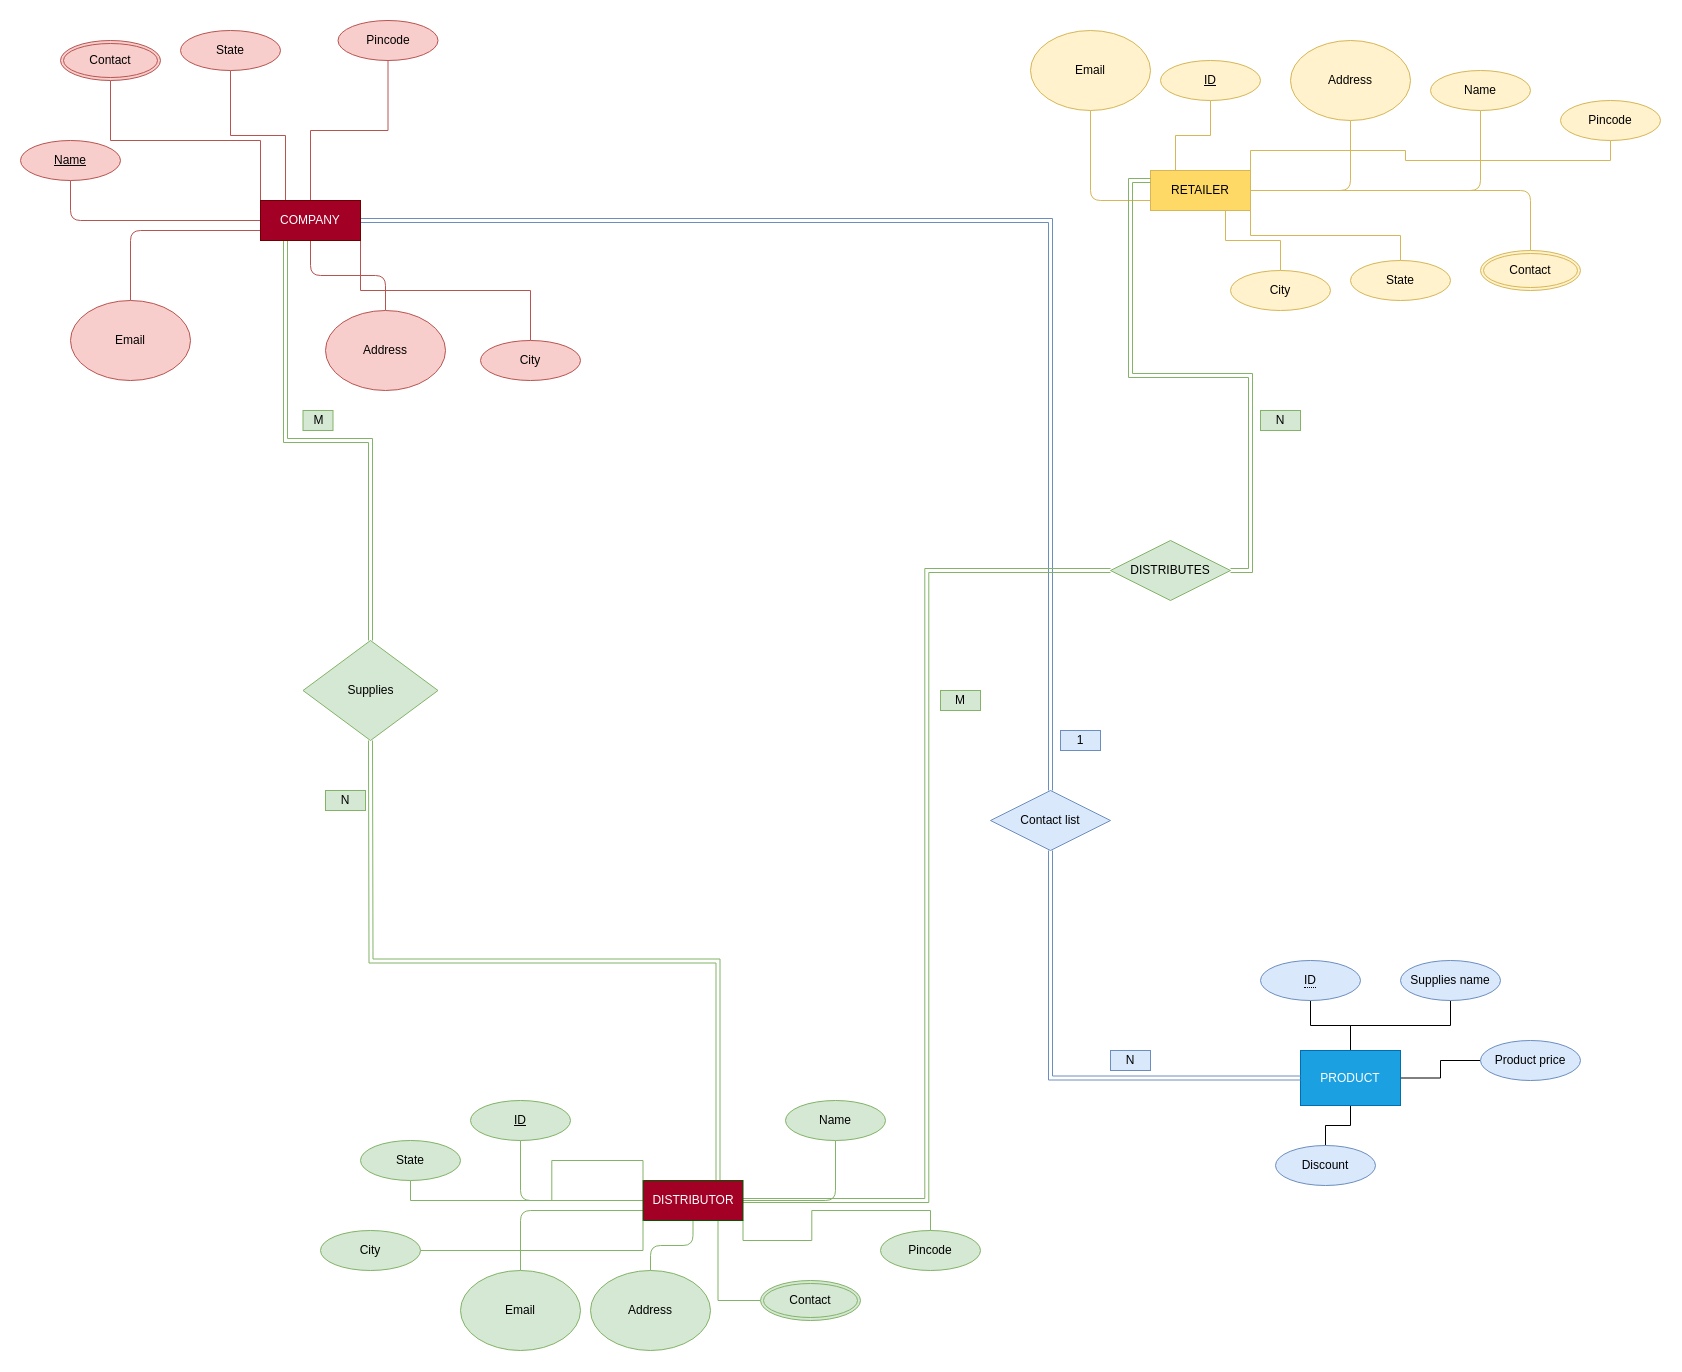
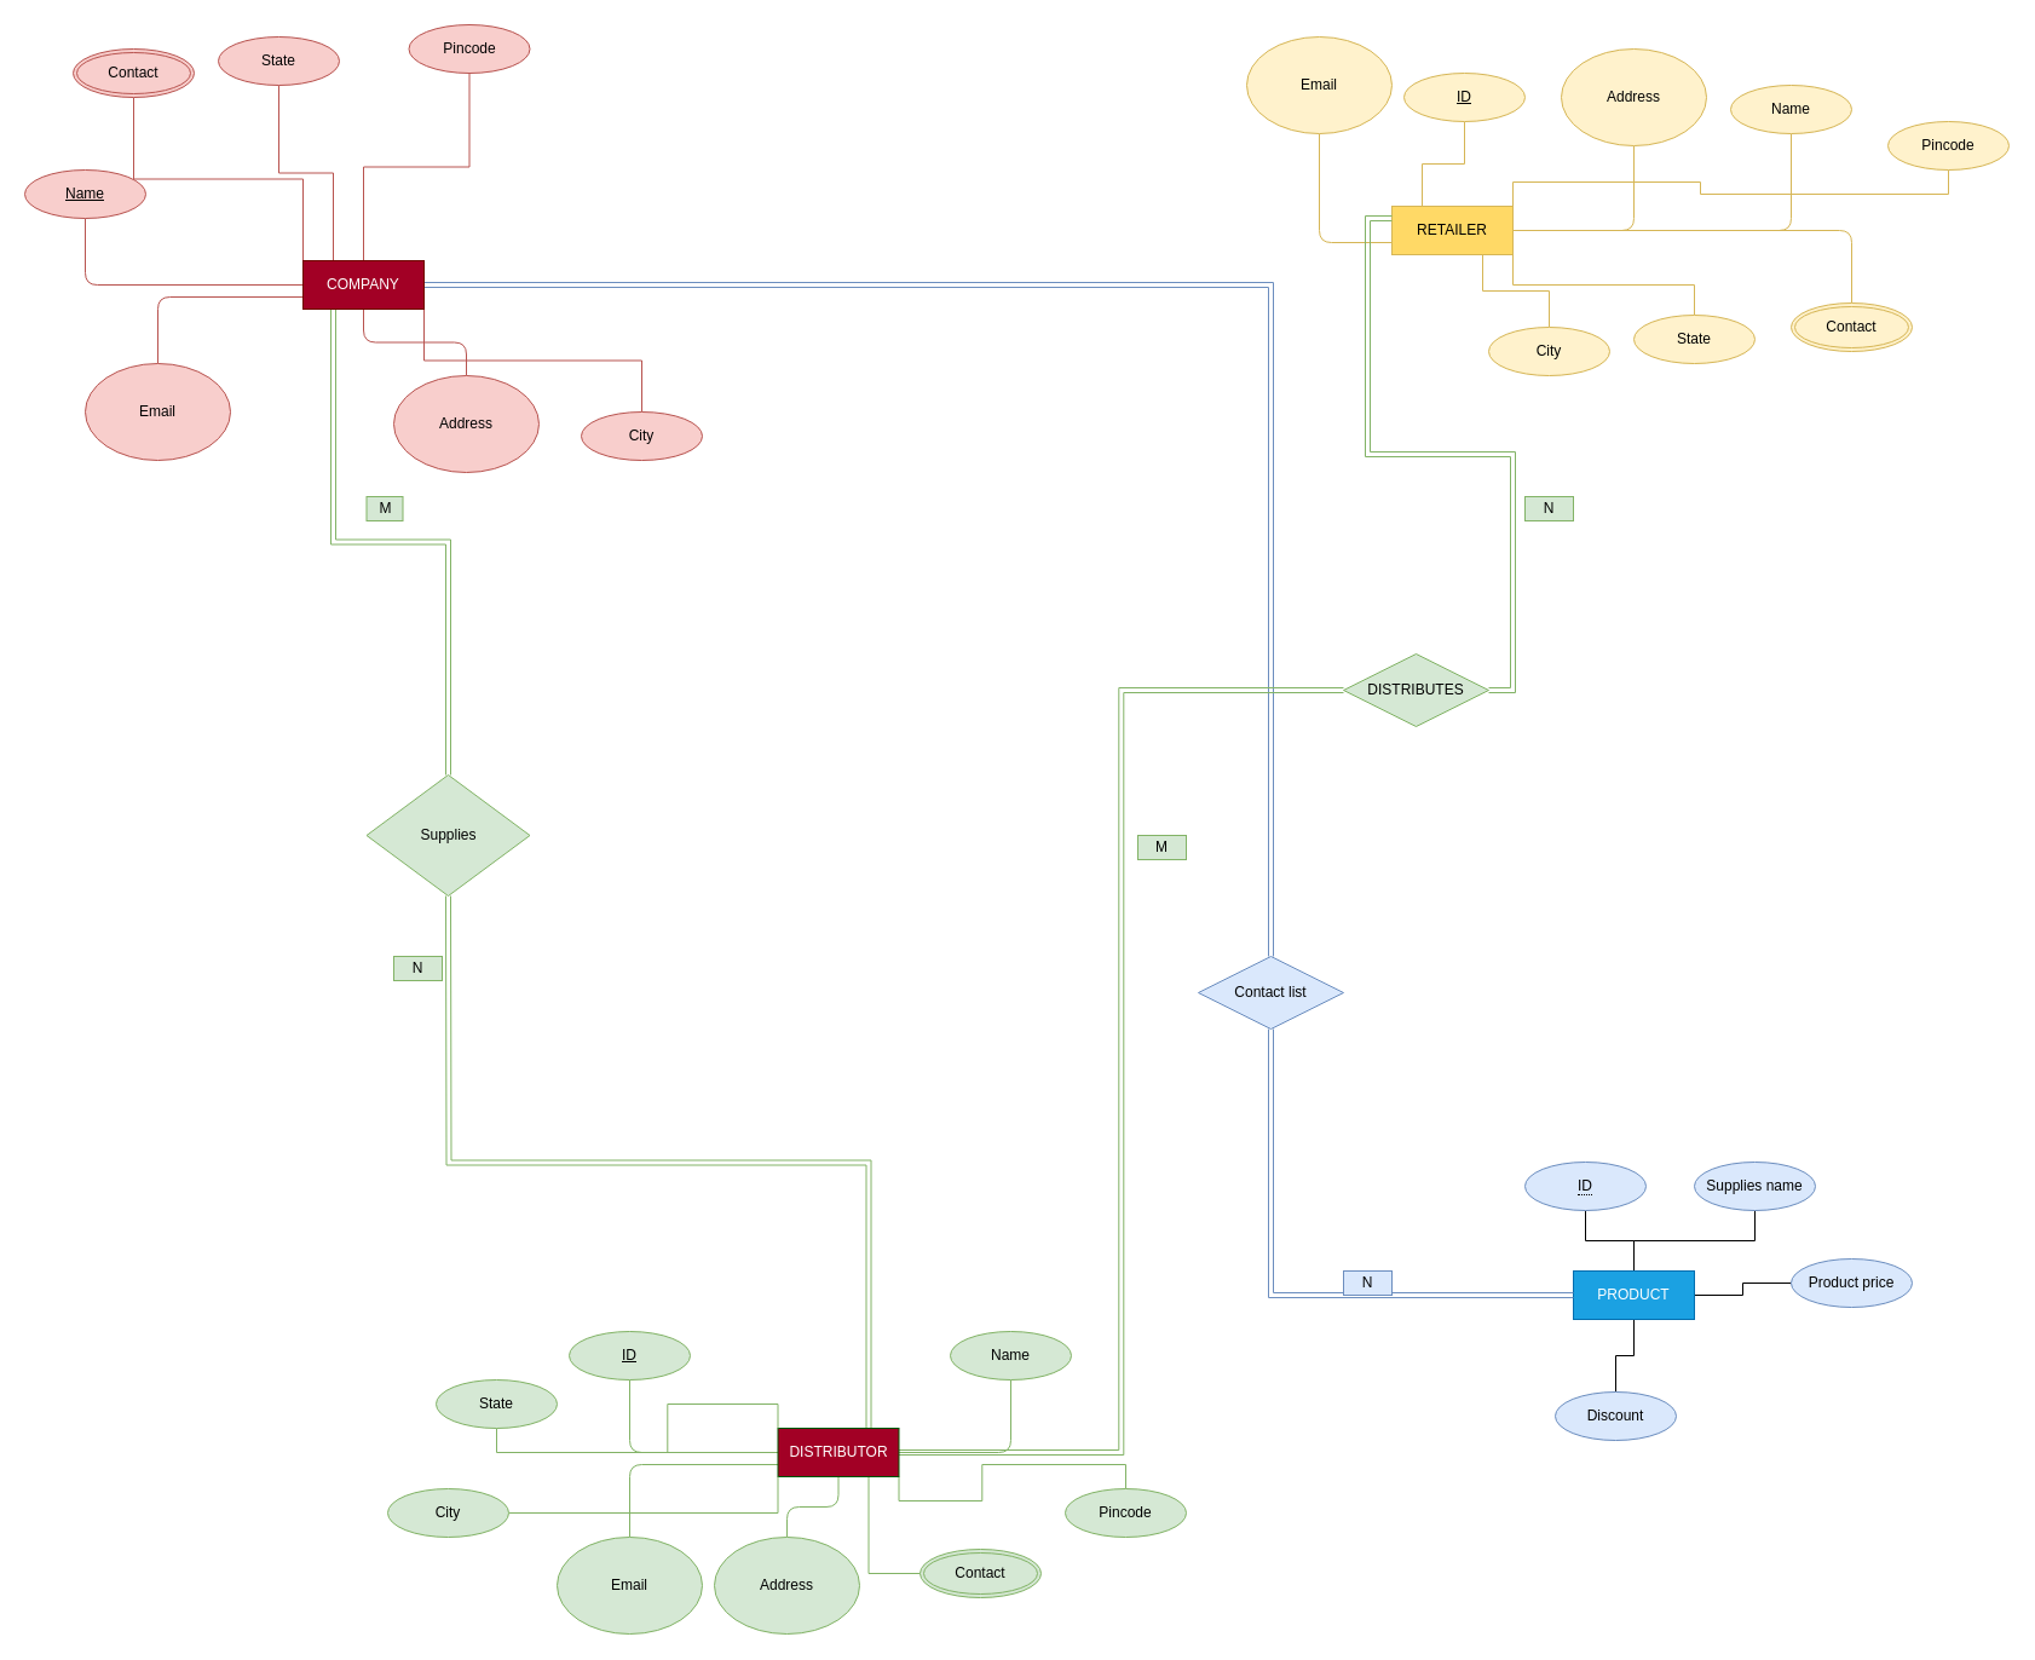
- <mxCell id="11" value="COMPANY" style="whiteSpace=wrap;html=1;align=center;rounded=0;sketch=0;strokeColor=#6F0000;fontColor=#ffffff;fillColor=#A20025;" parent="1" vertex="1"><mxGeometry x="260" y="200" width="100" height="40" as="geometry" /></mxCell>
+ <mxCell id="11" value="COMPANY" style="whiteSpace=wrap;html=1;align=center;rounded=0;sketch=0;strokeColor=#6F0000;fontColor=#ffffff;fillColor=#A20025;" parent="1" vertex="1"><mxGeometry x="250" y="215" width="100" height="40" as="geometry" /></mxCell>
- <mxCell id="64" value="1" style="text;html=1;strokeColor=#6c8ebf;fillColor=#dae8fc;align=center;verticalAlign=middle;whiteSpace=wrap;rounded=0;" parent="1" vertex="1"><mxGeometry x="1060" y="730" width="40" height="20" as="geometry" /></mxCell>
- <mxCell id="56" value="PRODUCT" style="whiteSpace=wrap;html=1;align=center;fillColor=#1ba1e2;strokeColor=#006EAF;fontColor=#ffffff;" parent="1" vertex="1"><mxGeometry x="1300" y="1050" width="100" height="55" as="geometry" /></mxCell>
+ <mxCell id="56" value="PRODUCT" style="whiteSpace=wrap;html=1;align=center;fillColor=#1ba1e2;strokeColor=#006EAF;fontColor=#ffffff;" parent="1" vertex="1"><mxGeometry x="1300" y="1050" width="100" height="40" as="geometry" /></mxCell>
- <mxCell id="60" value="Discount" style="ellipse;whiteSpace=wrap;html=1;align=center;fillColor=#dae8fc;strokeColor=#6c8ebf;" parent="1" vertex="1"><mxGeometry x="1275" y="1145" width="100" height="40" as="geometry" /></mxCell>
+ <mxCell id="60" value="Discount" style="ellipse;whiteSpace=wrap;html=1;align=center;fillColor=#dae8fc;strokeColor=#6c8ebf;" parent="1" vertex="1"><mxGeometry x="1285" y="1150" width="100" height="40" as="geometry" /></mxCell>
